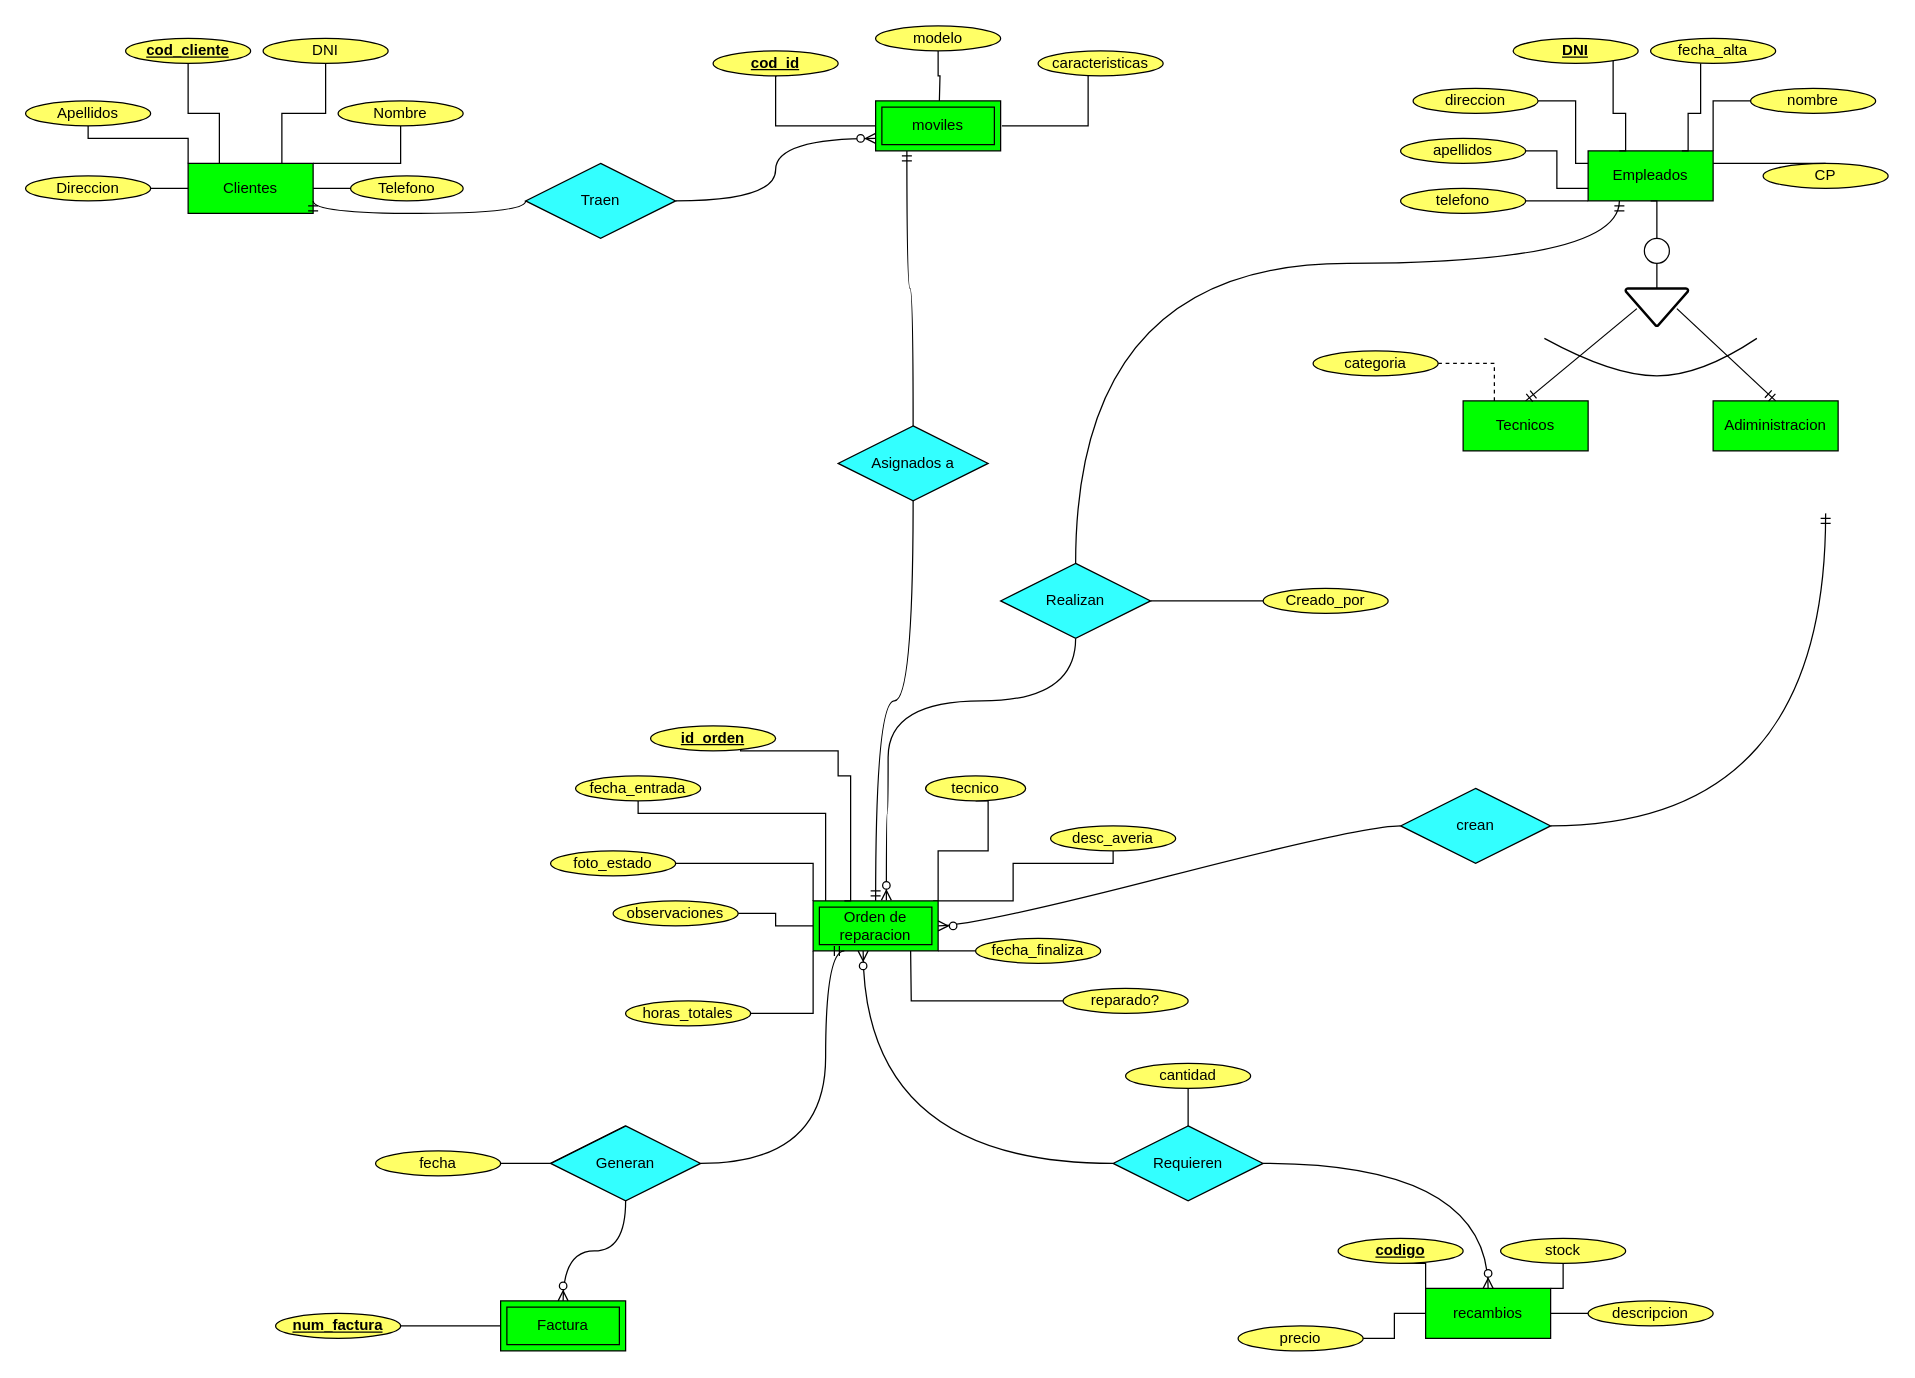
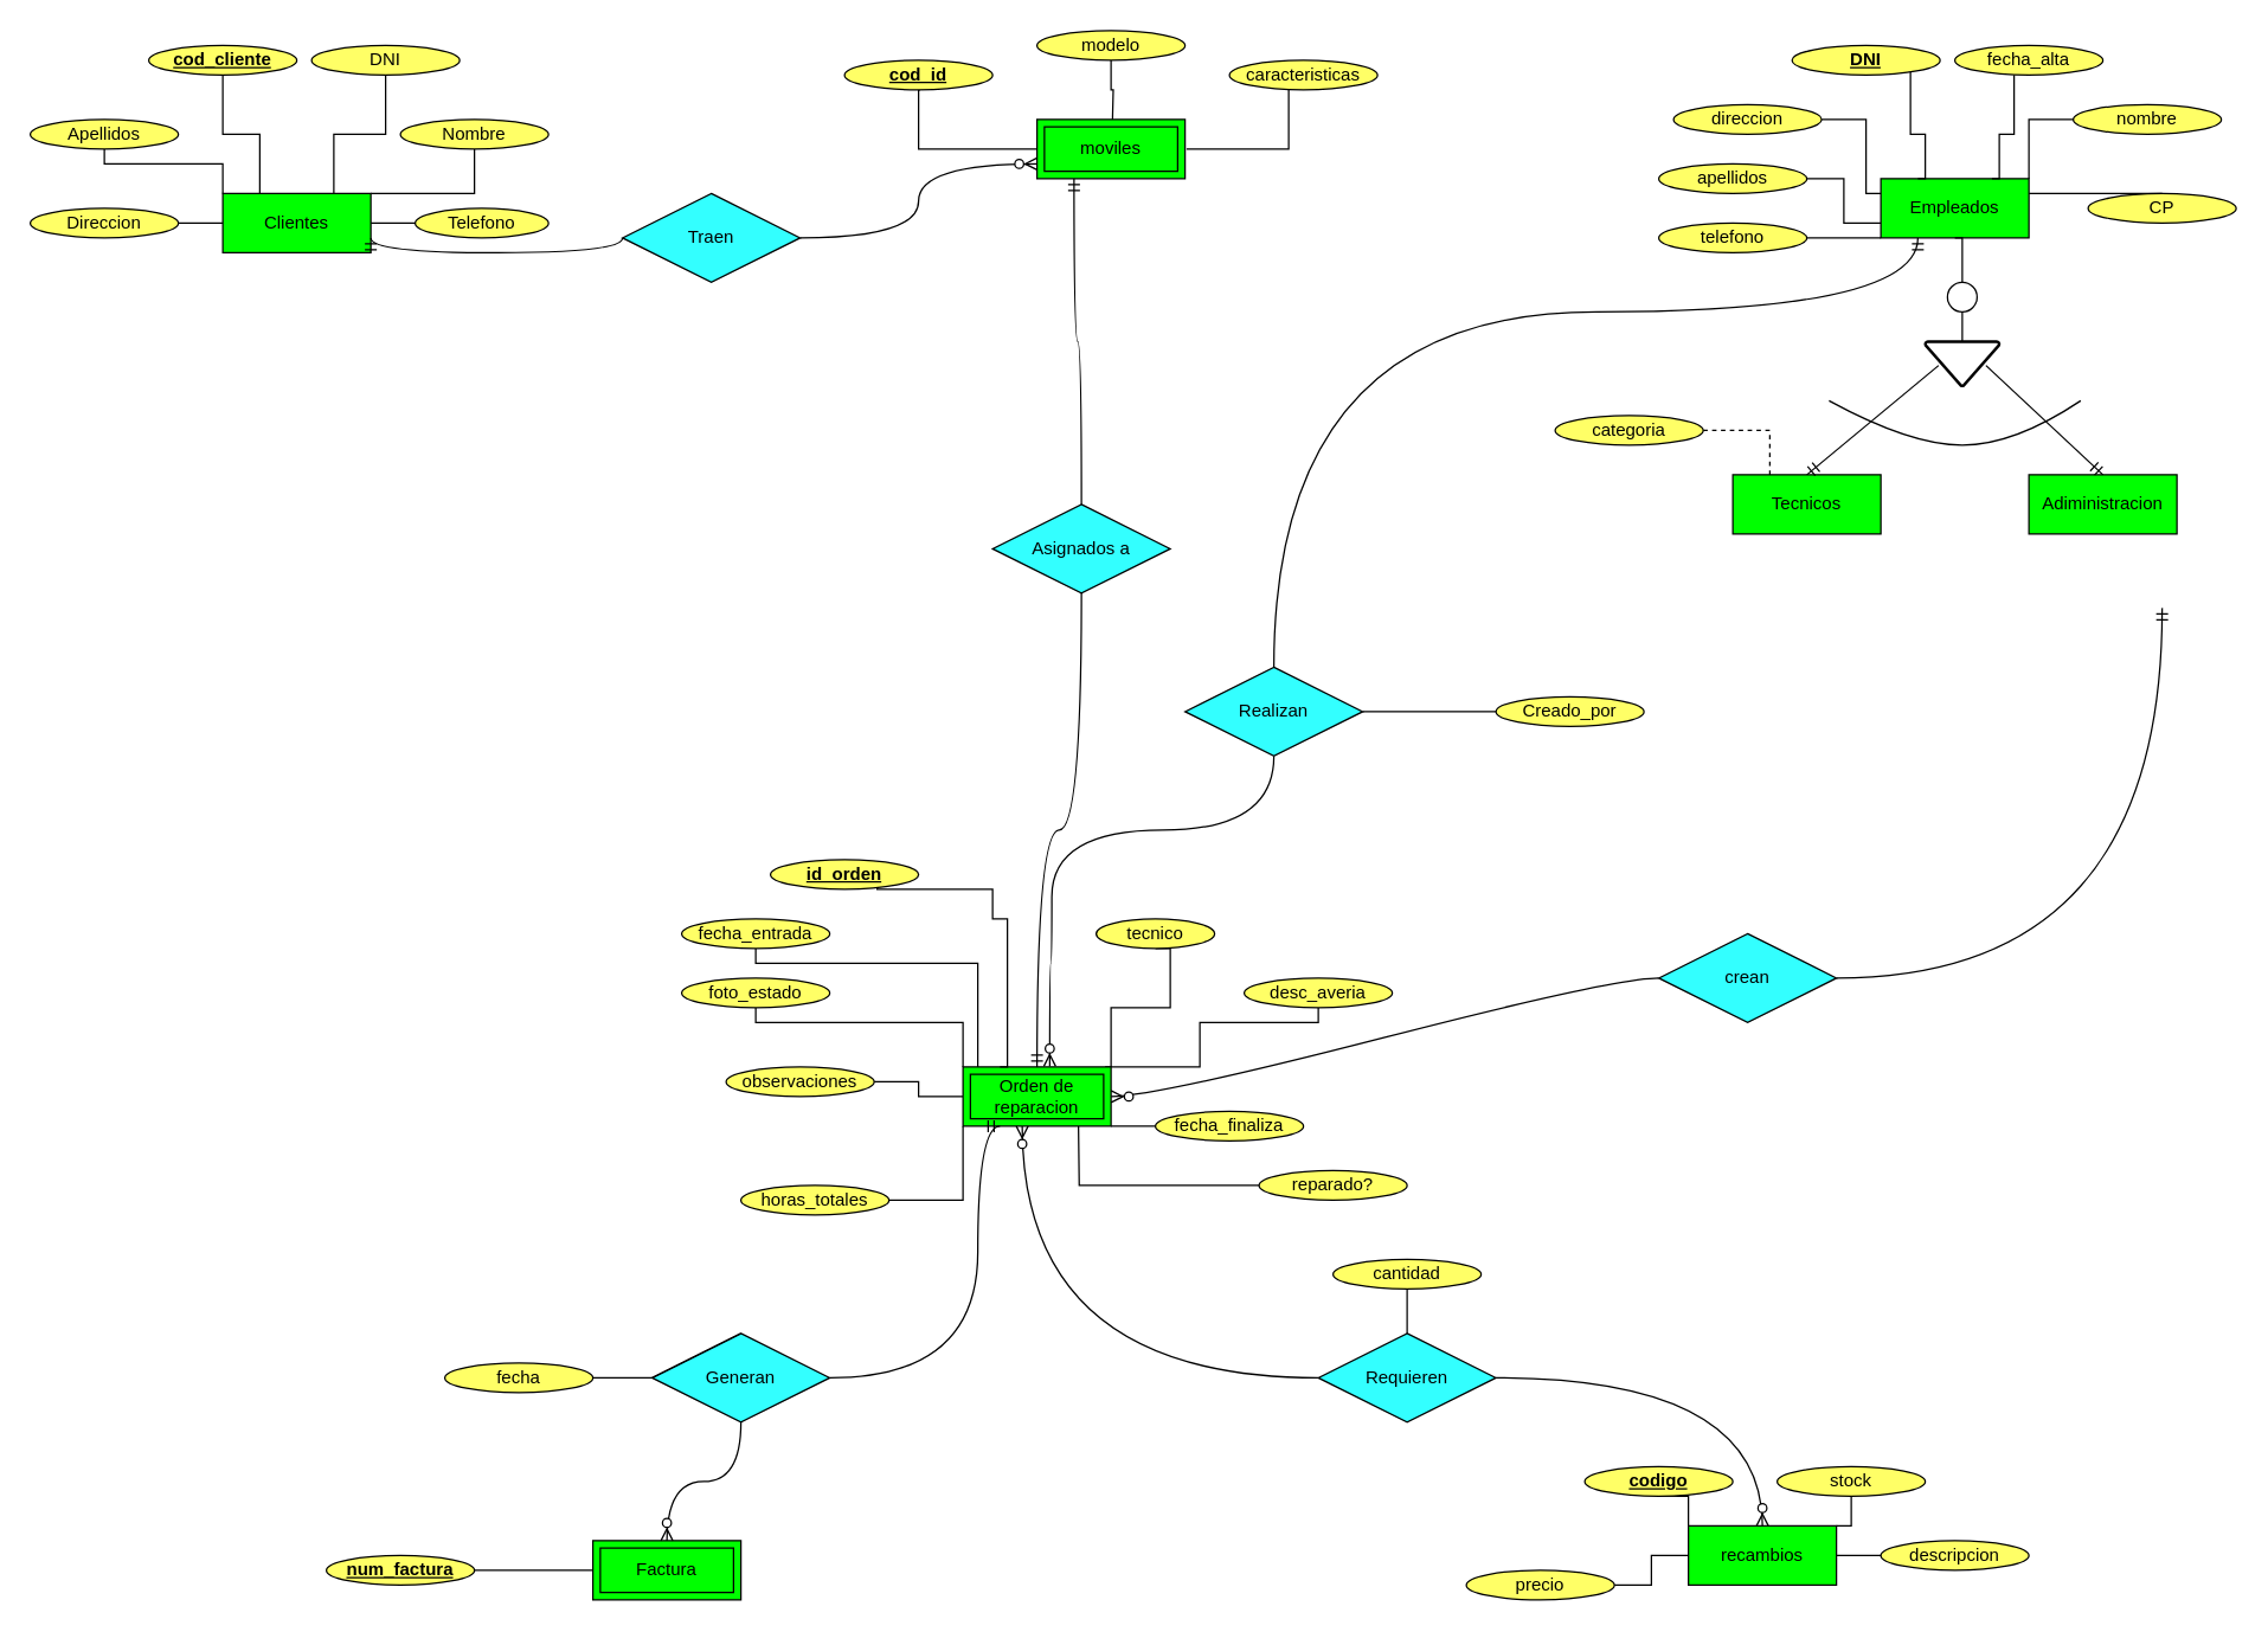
- <mxCell id="25" value="foto_estado" style="ellipse;whiteSpace=wrap;html=1;align=center;fillColor=#FFFF66;" parent="1" vertex="1"><mxGeometry x="440" y="680" width="100" height="20" as="geometry" /></mxCell>
+ <mxCell id="25" value="foto_estado" style="ellipse;whiteSpace=wrap;html=1;align=center;fillColor=#FFFF66;" parent="1" vertex="1"><mxGeometry x="460" y="660" width="100" height="20" as="geometry" /></mxCell>
